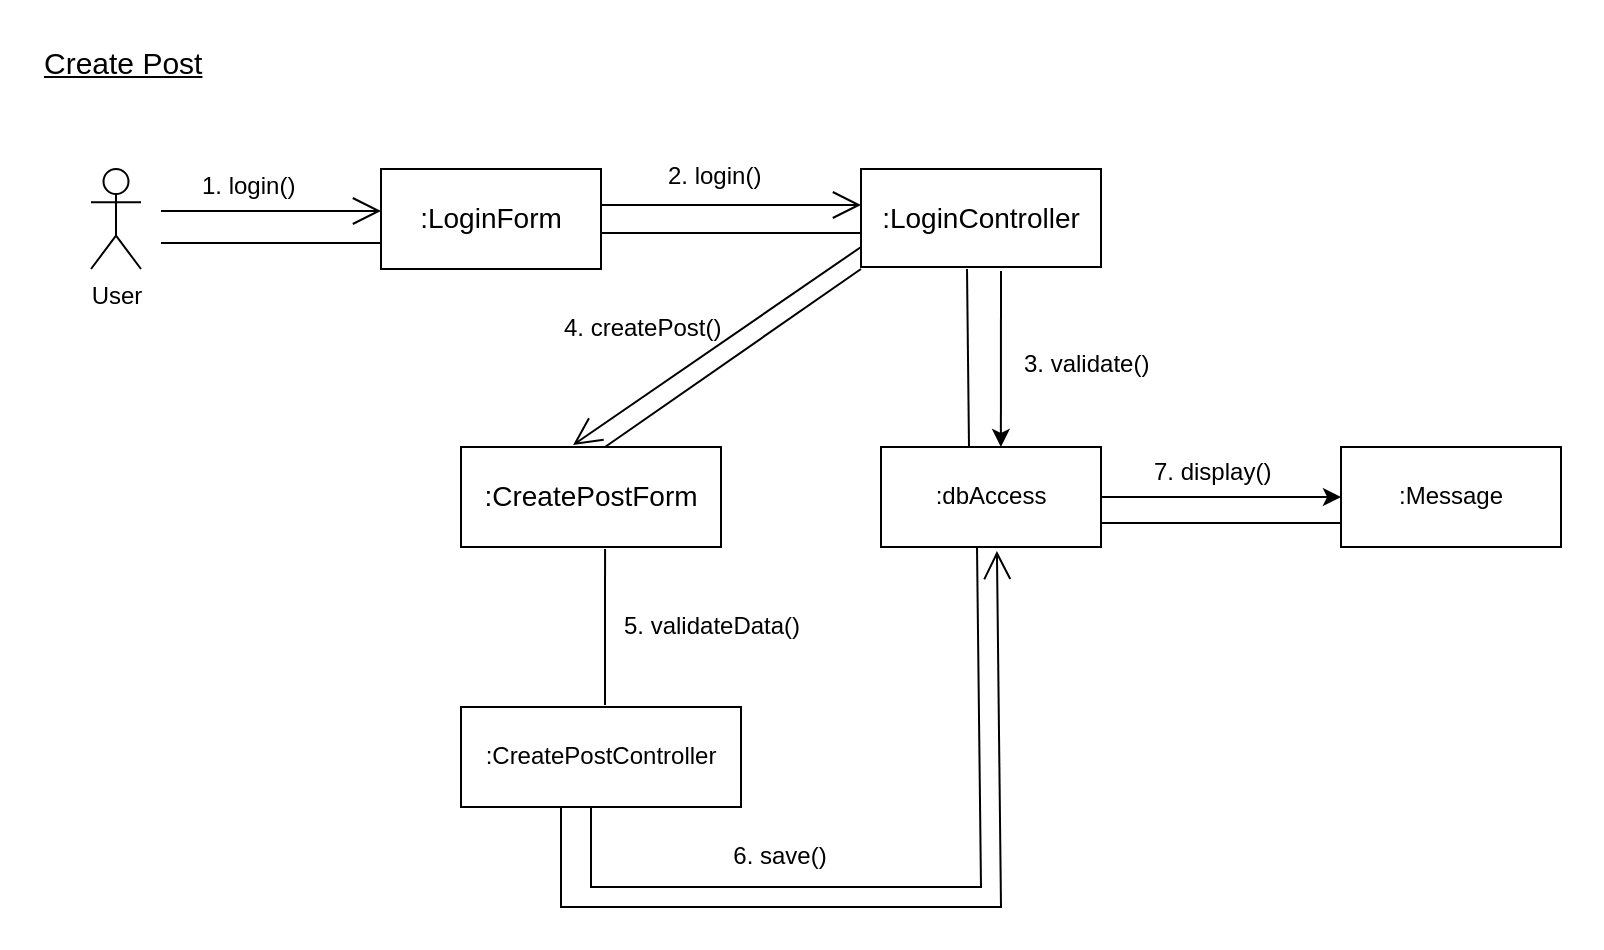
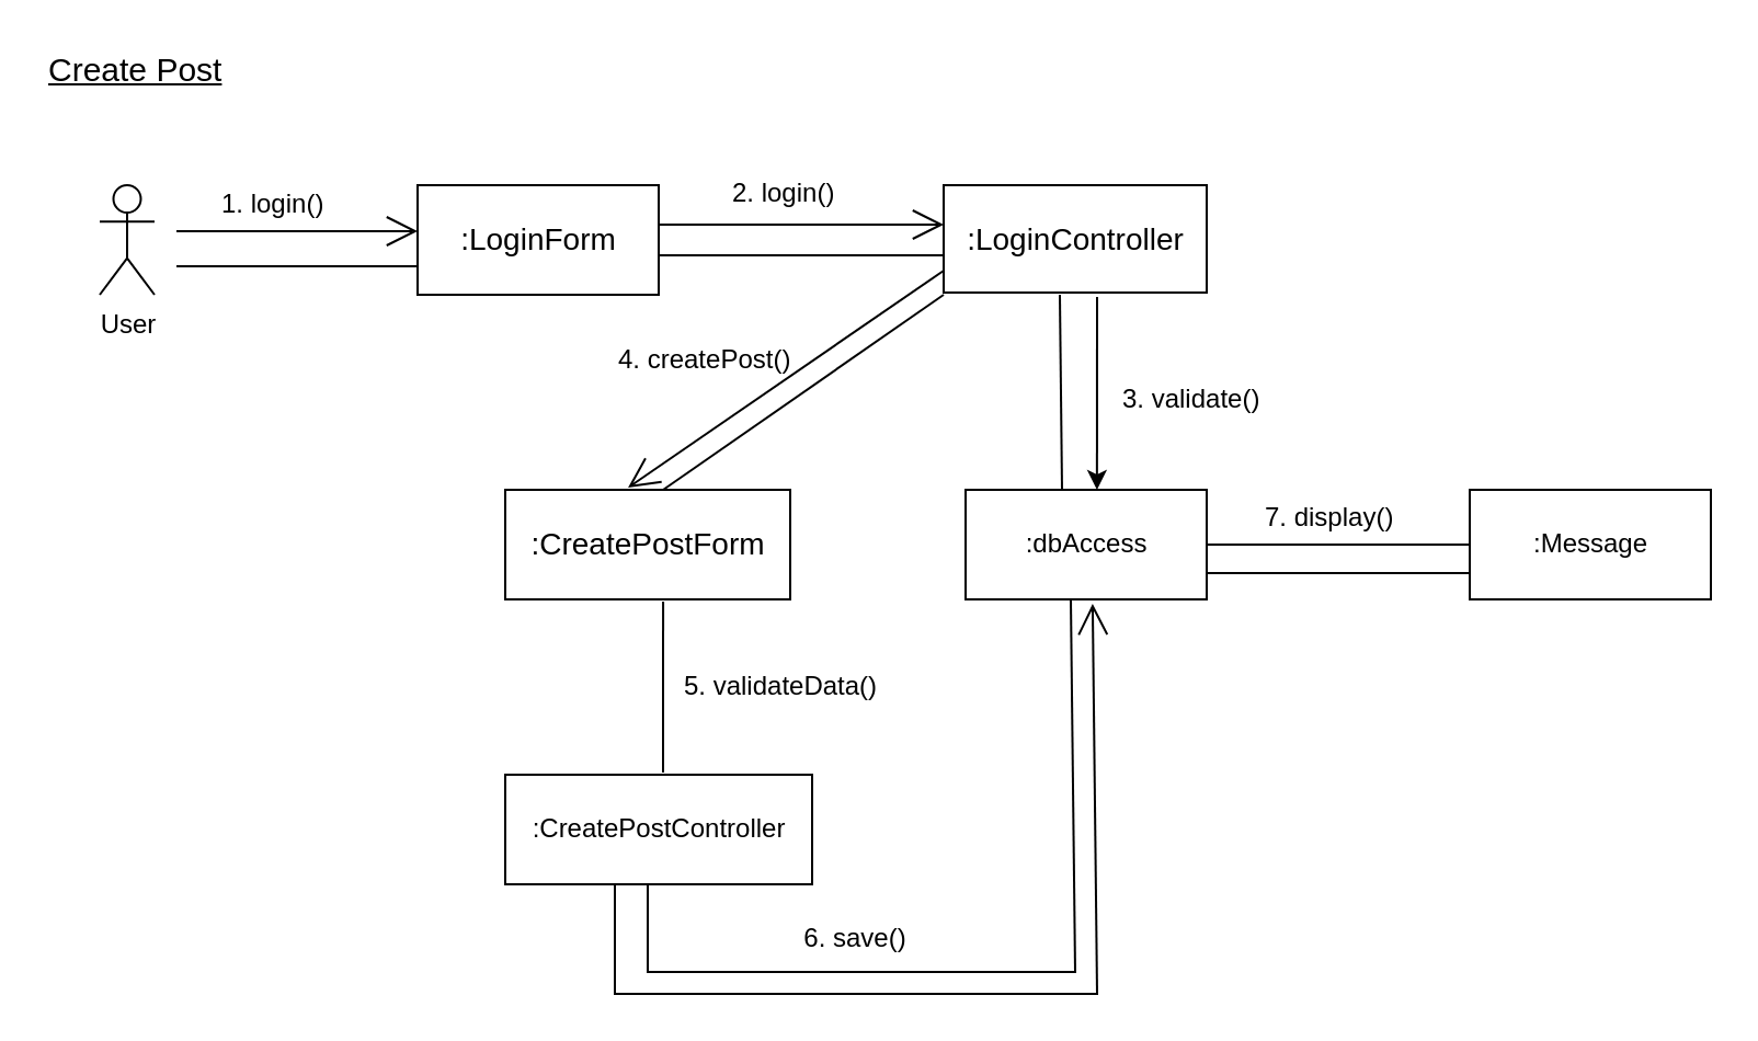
- <mxCell id="22" value="" style="endArrow=classic;html=1;exitX=1;exitY=0.5;exitDx=0;exitDy=0;entryX=0;entryY=0.5;entryDx=0;entryDy=0;" edge="1" parent="1" source="6" target="9"><mxGeometry width="50" height="50" relative="1" as="geometry"><mxPoint x="580" y="263" as="sourcePoint" /><mxPoint x="630" y="213" as="targetPoint" /></mxGeometry></mxCell>
+ <mxCell id="22" value="" style="endArrow=none;html=1;exitX=1;exitY=0.5;exitDx=0;exitDy=0;entryX=0;entryY=0.5;entryDx=0;entryDy=0;" edge="1" parent="1" source="6" target="9"><mxGeometry width="50" height="50" relative="1" as="geometry"><mxPoint x="580" y="263" as="sourcePoint" /><mxPoint x="630" y="213" as="targetPoint" /></mxGeometry></mxCell>
